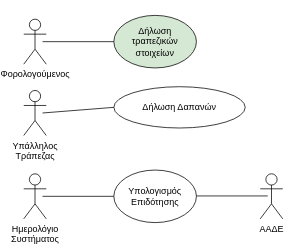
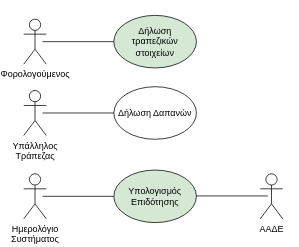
- <mxCell id="7" value="Δήλωση Δαπανών" style="ellipse;whiteSpace=wrap;html=1;" parent="1" vertex="1"><mxGeometry x="140" y="115" width="175" height="55" as="geometry" /></mxCell>
+ <mxCell id="7" value="Δήλωση Δαπανών" style="ellipse;whiteSpace=wrap;html=1;" parent="1" vertex="1"><mxGeometry x="140" y="115" width="110" height="70" as="geometry" /></mxCell>
- <mxCell id="9" value="Υπολογισμός Επιδότησης" style="ellipse;whiteSpace=wrap;html=1;" parent="1" vertex="1"><mxGeometry x="140" y="226" width="110" height="70" as="geometry" /></mxCell>
+ <mxCell id="9" value="Υπολογισμός Επιδότησης" style="ellipse;whiteSpace=wrap;html=1;fillColor=#d5e8d4;" parent="1" vertex="1"><mxGeometry x="140" y="226" width="110" height="70" as="geometry" /></mxCell>
